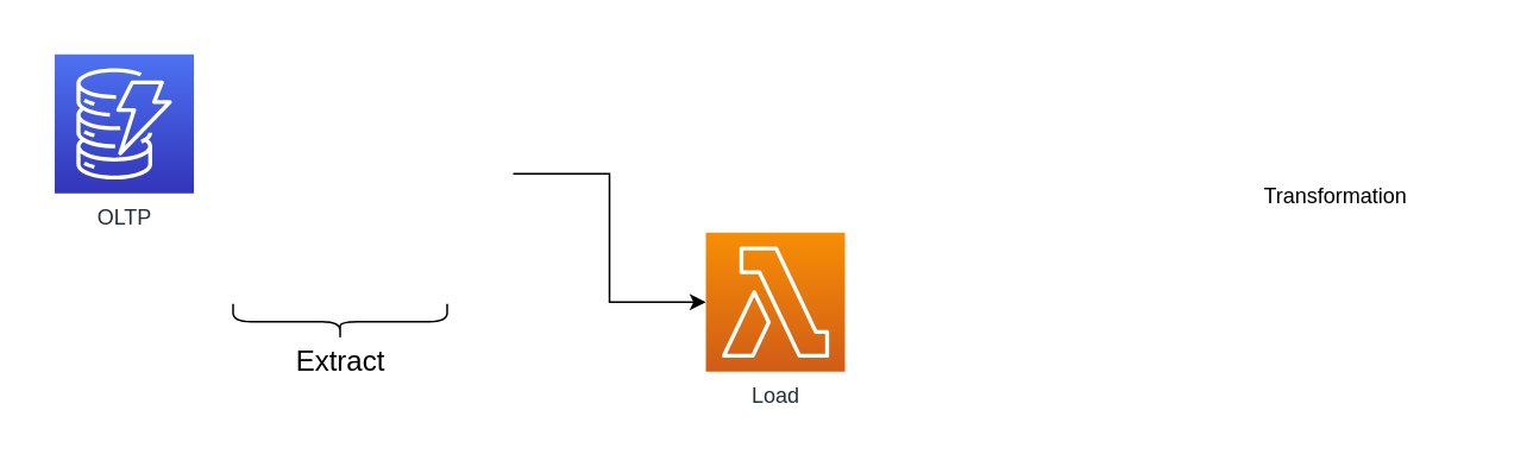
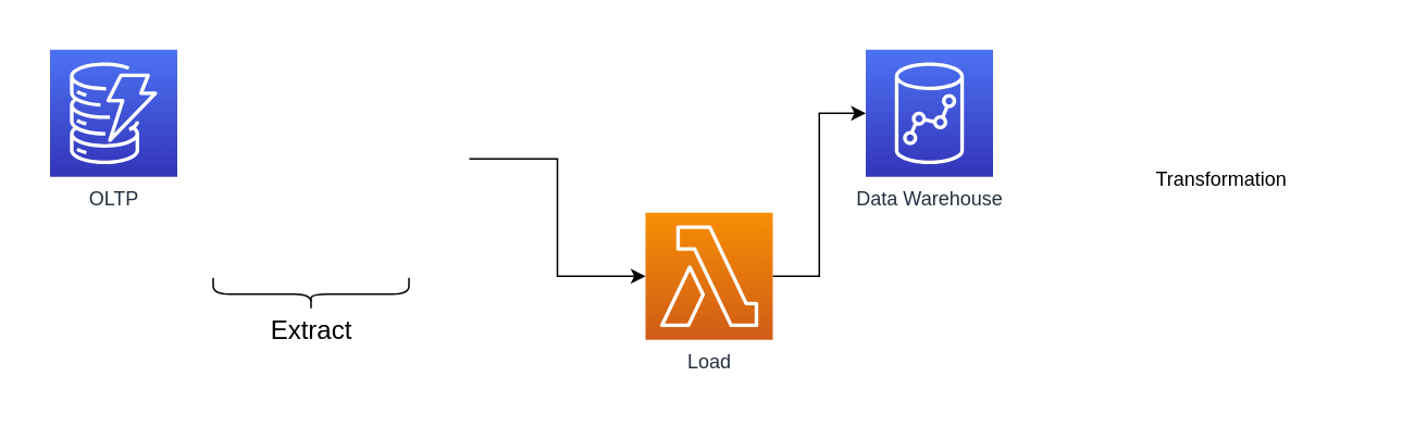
+ <mxCell id="9" value="Data Warehouse" style="points=[[0,0,0],[0.25,0,0],[0.5,0,0],[0.75,0,0],[1,0,0],[0,1,0],[0.25,1,0],[0.5,1,0],[0.75,1,0],[1,1,0],[0,0.25,0],[0,0.5,0],[0,0.75,0],[1,0.25,0],[1,0.5,0],[1,0.75,0]];outlineConnect=0;fontColor=#232F3E;gradientColor=#4D72F3;gradientDirection=north;fillColor=#3334B9;strokeColor=#ffffff;dashed=0;verticalLabelPosition=bottom;verticalAlign=top;align=center;html=1;fontSize=12;fontStyle=0;aspect=fixed;shape=mxgraph.aws4.resourceIcon;resIcon=mxgraph.aws4.redshift;" vertex="1" parent="1"><mxGeometry x="530" y="30" width="78" height="78" as="geometry" /></mxCell>
+ <mxCell id="5" style="edgeStyle=orthogonalEdgeStyle;rounded=0;orthogonalLoop=1;jettySize=auto;html=1;entryX=0;entryY=0.5;entryDx=0;entryDy=0;entryPerimeter=0;" edge="1" parent="1" source="6" target="9"><mxGeometry relative="1" as="geometry" /></mxCell>
